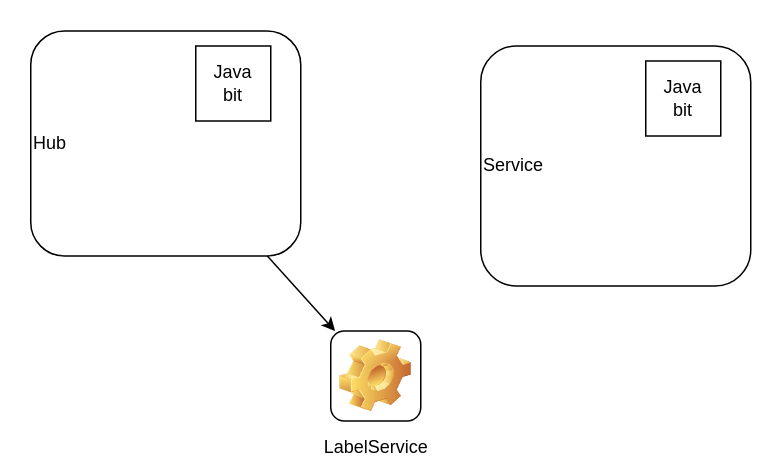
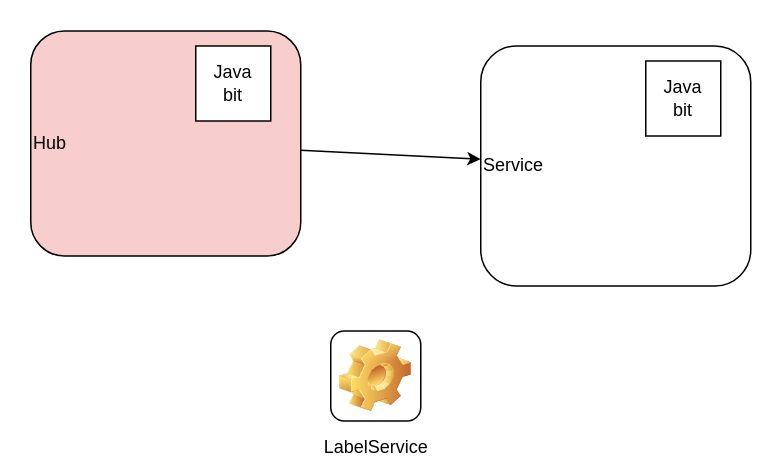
- <mxCell id="3" value="Hub" style="rounded=1;whiteSpace=wrap;html=1;align=left;" vertex="1" parent="1"><mxGeometry x="20" y="20" width="180" height="150" as="geometry" /></mxCell>
+ <mxCell id="3" value="Hub" style="rounded=1;whiteSpace=wrap;html=1;align=left;fillColor=#f8cecc;" vertex="1" parent="1"><mxGeometry x="20" y="20" width="180" height="150" as="geometry" /></mxCell>
- <mxCell id="2" style="edgeStyle=none;html=1;" edge="1" parent="1" source="3" target="7"><mxGeometry relative="1" as="geometry" /></mxCell>
+ <mxCell id="2" style="edgeStyle=none;html=1;" edge="1" parent="1" source="3" target="4"><mxGeometry relative="1" as="geometry" /></mxCell>
